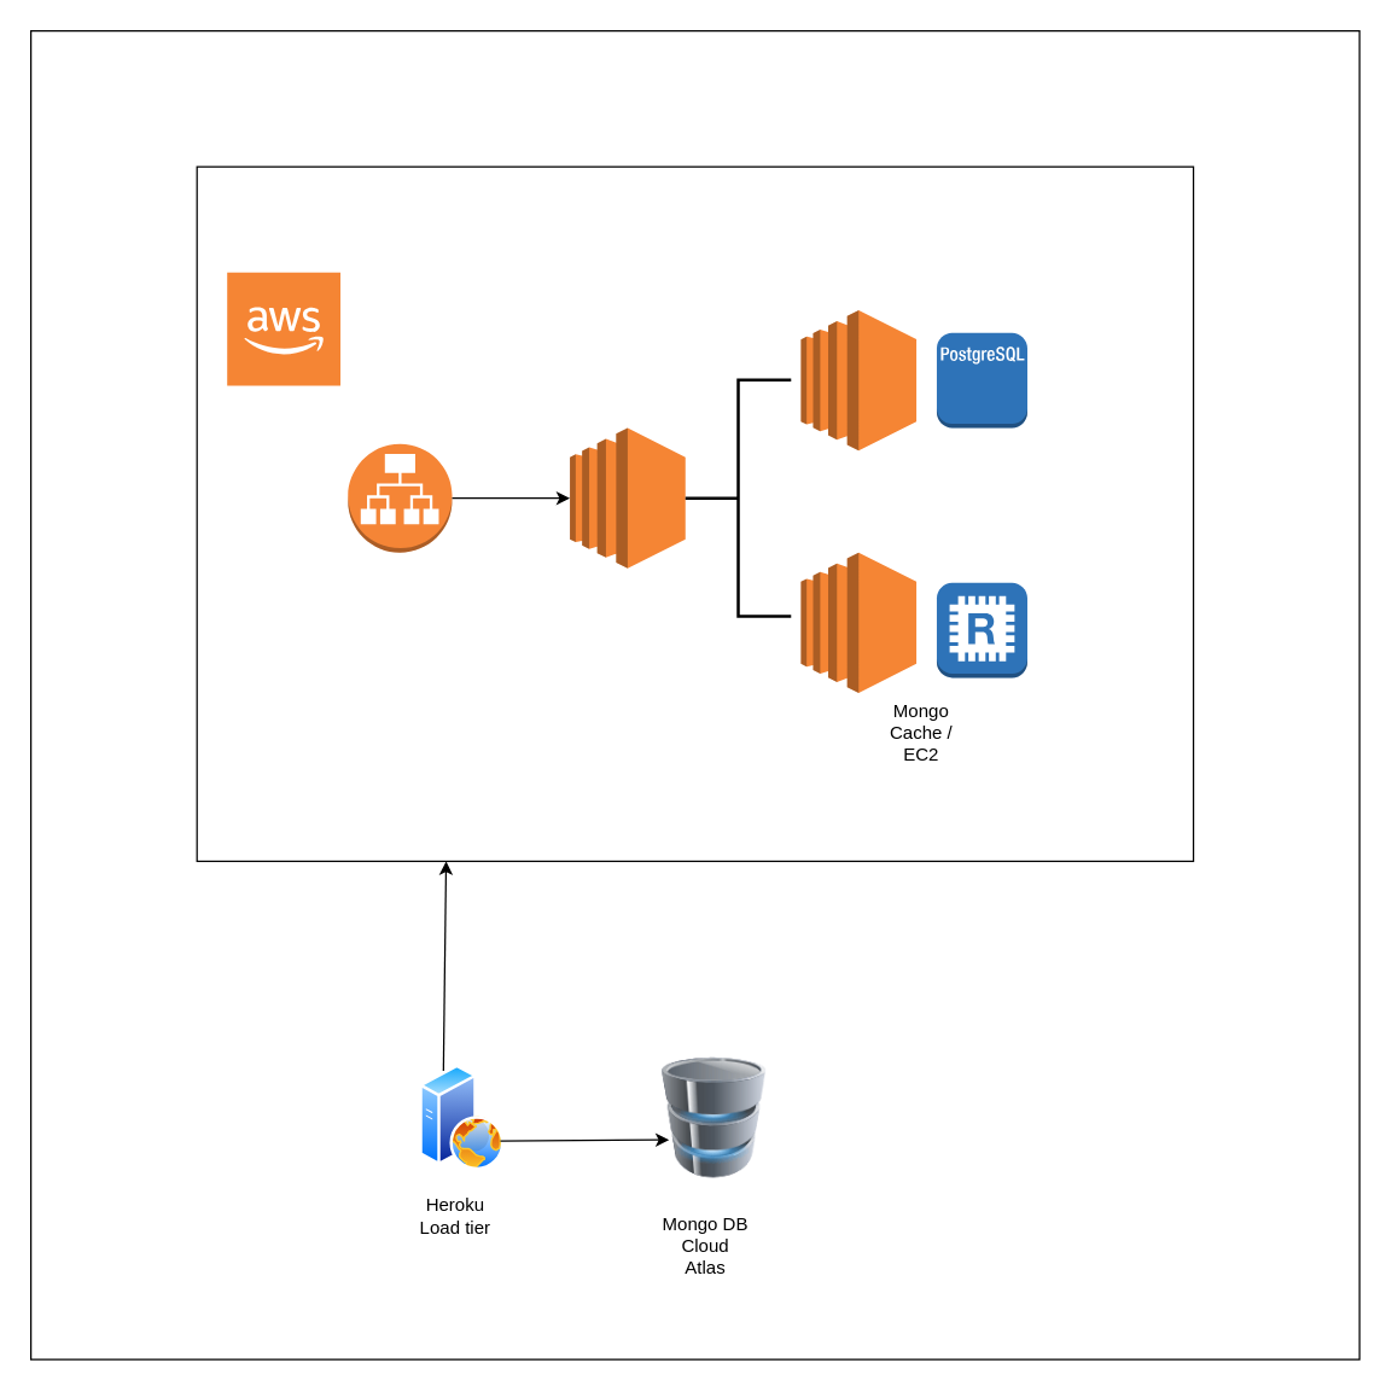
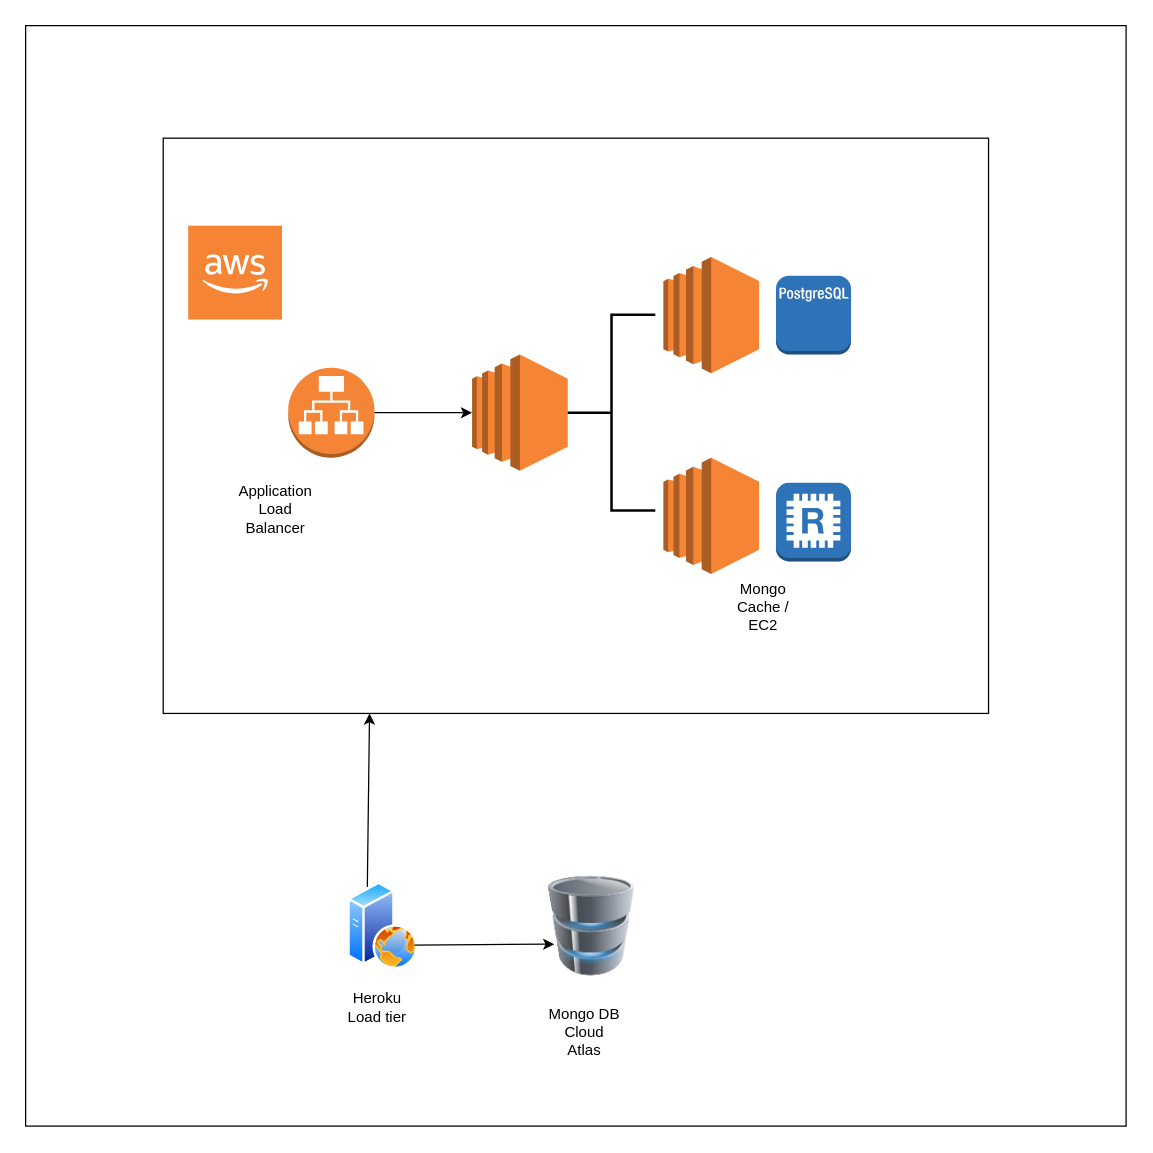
+ <mxCell id="13" value="Application Load Balancer" style="text;html=1;strokeColor=none;fillColor=none;align=center;verticalAlign=middle;whiteSpace=wrap;rounded=0;" vertex="1" parent="1"><mxGeometry x="190" y="391.5" width="60" height="30" as="geometry" /></mxCell>
